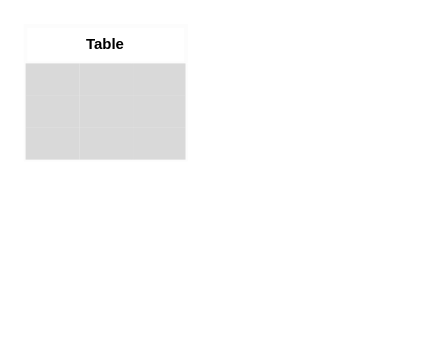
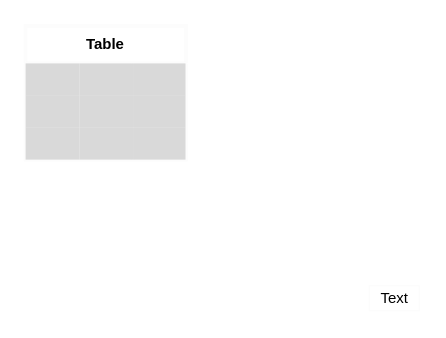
+ <mxCell id="15" value="Text" style="text;html=1;align=center;verticalAlign=middle;resizable=0;points=[];autosize=1;strokeColor=#FCFCFC;" vertex="1" parent="1"><mxGeometry x="295" y="228" width="40" height="20" as="geometry" /></mxCell>
